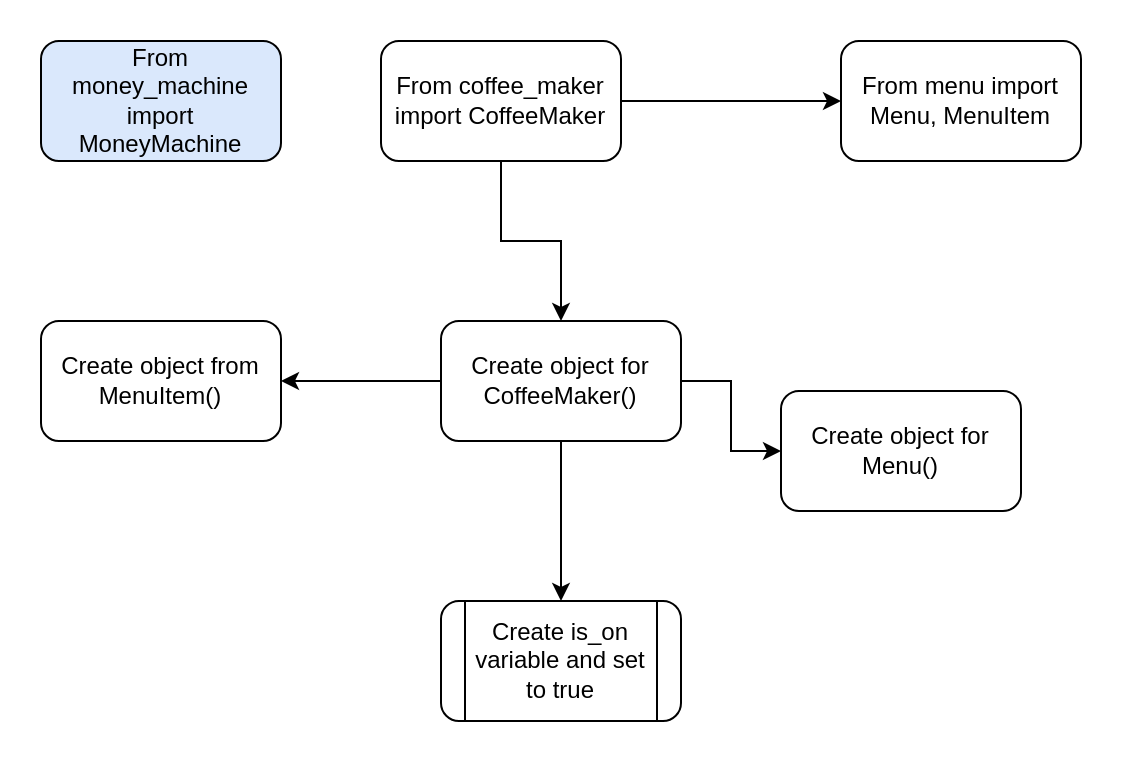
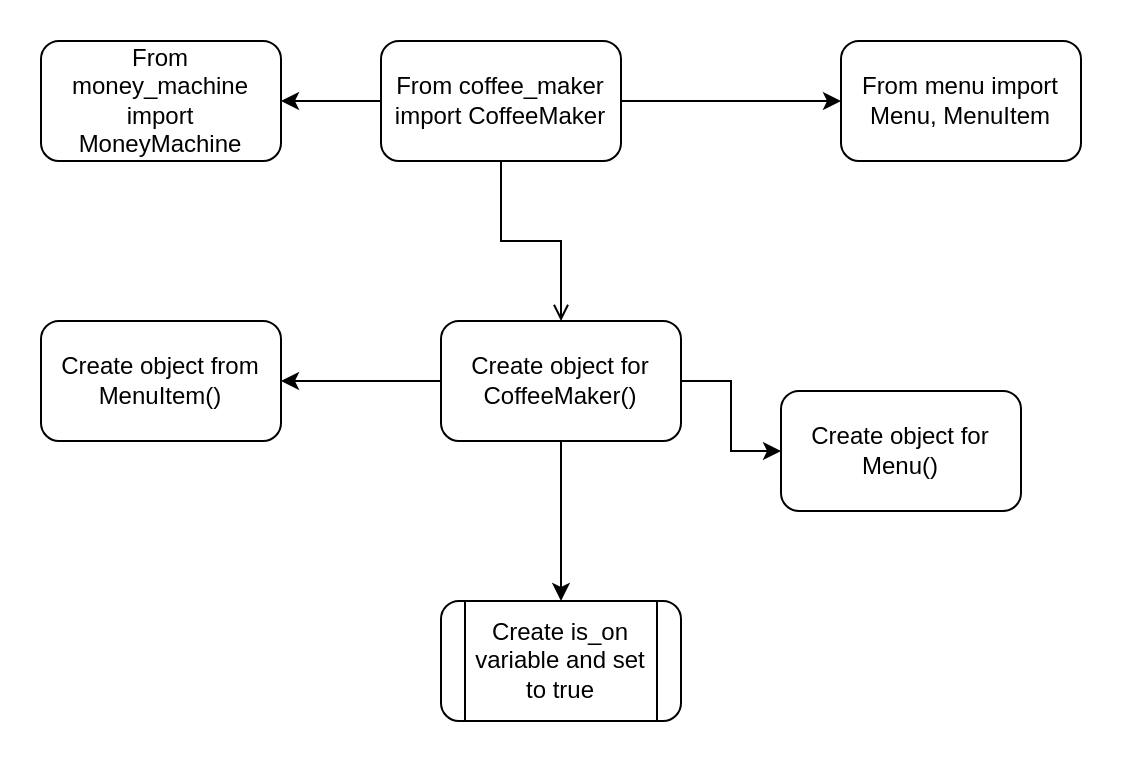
- <mxCell id="7" value="&lt;div&gt;From money_machine import MoneyMachine&lt;br&gt;&lt;/div&gt;" style="whiteSpace=wrap;html=1;rounded=1;fillColor=#dae8fc;" vertex="1" parent="1"><mxGeometry x="20" y="20" width="120" height="60" as="geometry" /></mxCell>
+ <mxCell id="7" value="&lt;div&gt;From money_machine import MoneyMachine&lt;br&gt;&lt;/div&gt;" style="whiteSpace=wrap;html=1;rounded=1;" vertex="1" parent="1"><mxGeometry x="20" y="20" width="120" height="60" as="geometry" /></mxCell>
+ <mxCell id="3" value="" style="edgeStyle=orthogonalEdgeStyle;rounded=0;orthogonalLoop=1;jettySize=auto;html=1;" edge="1" parent="1" source="5" target="7"><mxGeometry relative="1" as="geometry" /></mxCell>
- <mxCell id="4" value="" style="edgeStyle=orthogonalEdgeStyle;rounded=0;orthogonalLoop=1;jettySize=auto;html=1;" edge="1" parent="1" source="5" target="11"><mxGeometry relative="1" as="geometry" /></mxCell>
+ <mxCell id="4" value="" style="edgeStyle=orthogonalEdgeStyle;rounded=0;orthogonalLoop=1;jettySize=auto;html=1;endArrow=open;" edge="1" parent="1" source="5" target="11"><mxGeometry relative="1" as="geometry" /></mxCell>
